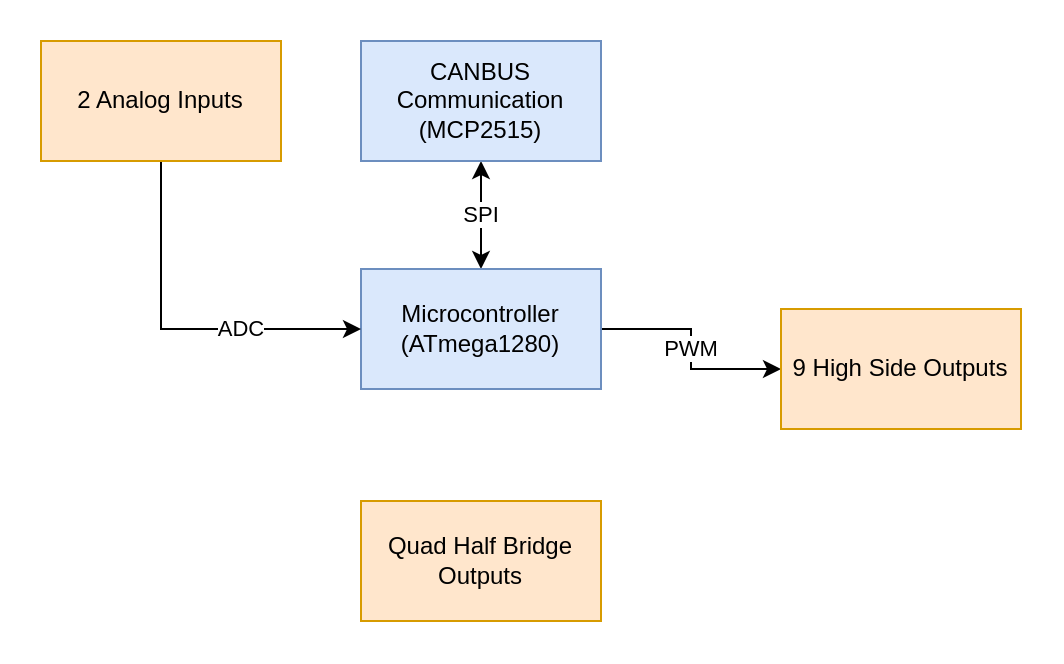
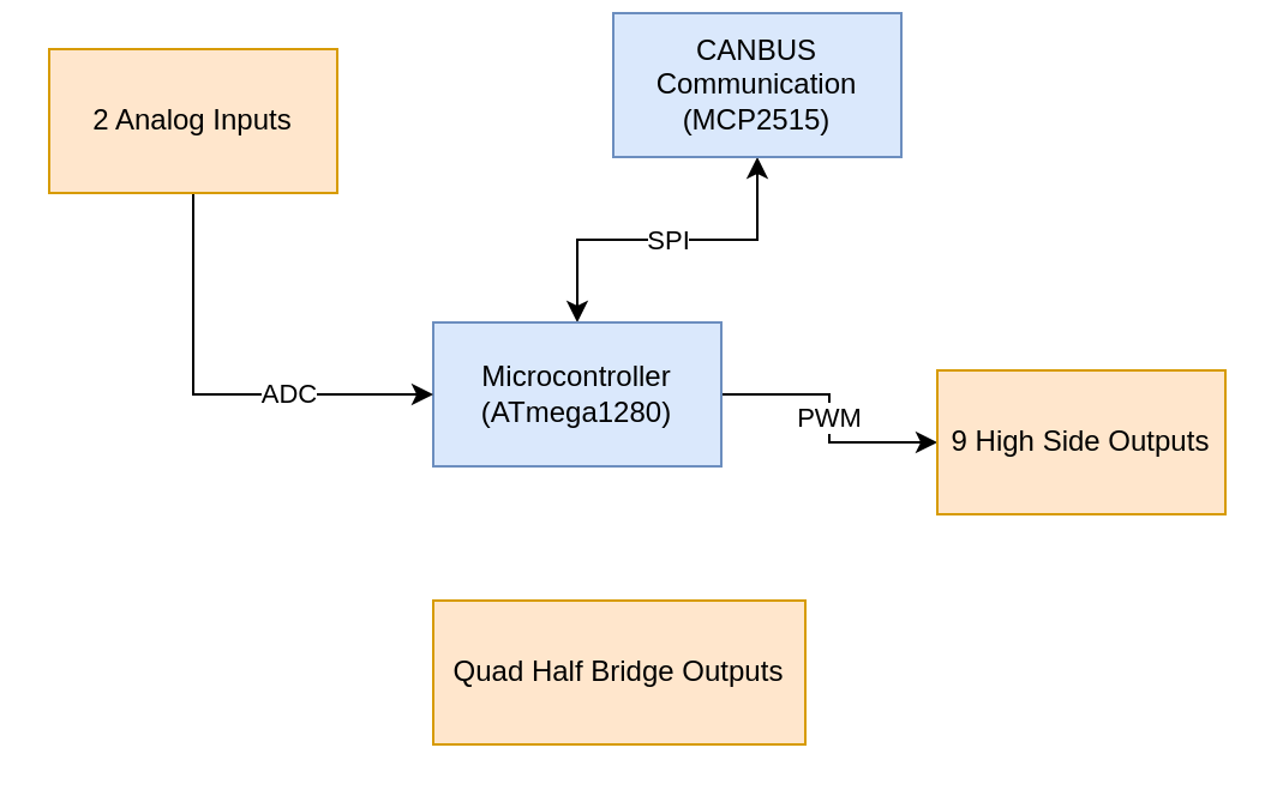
- <mxCell id="5" value="CANBUS Communication&lt;br&gt;(MCP2515)" style="rounded=0;whiteSpace=wrap;html=1;fillColor=#dae8fc;strokeColor=#6c8ebf;" vertex="1" parent="1"><mxGeometry x="180" y="20" width="120" height="60" as="geometry" /></mxCell>
+ <mxCell id="5" value="CANBUS Communication&lt;br&gt;(MCP2515)" style="rounded=0;whiteSpace=wrap;html=1;fillColor=#dae8fc;strokeColor=#6c8ebf;" vertex="1" parent="1"><mxGeometry x="255" y="5" width="120" height="60" as="geometry" /></mxCell>
- <mxCell id="6" value="Quad Half Bridge Outputs" style="rounded=0;whiteSpace=wrap;html=1;fillColor=#ffe6cc;strokeColor=#d79b00;" vertex="1" parent="1"><mxGeometry x="180" y="250" width="120" height="60" as="geometry" /></mxCell>
+ <mxCell id="6" value="Quad Half Bridge Outputs" style="rounded=0;whiteSpace=wrap;html=1;fillColor=#ffe6cc;strokeColor=#d79b00;" vertex="1" parent="1"><mxGeometry x="180" y="250" width="155" height="60" as="geometry" /></mxCell>
